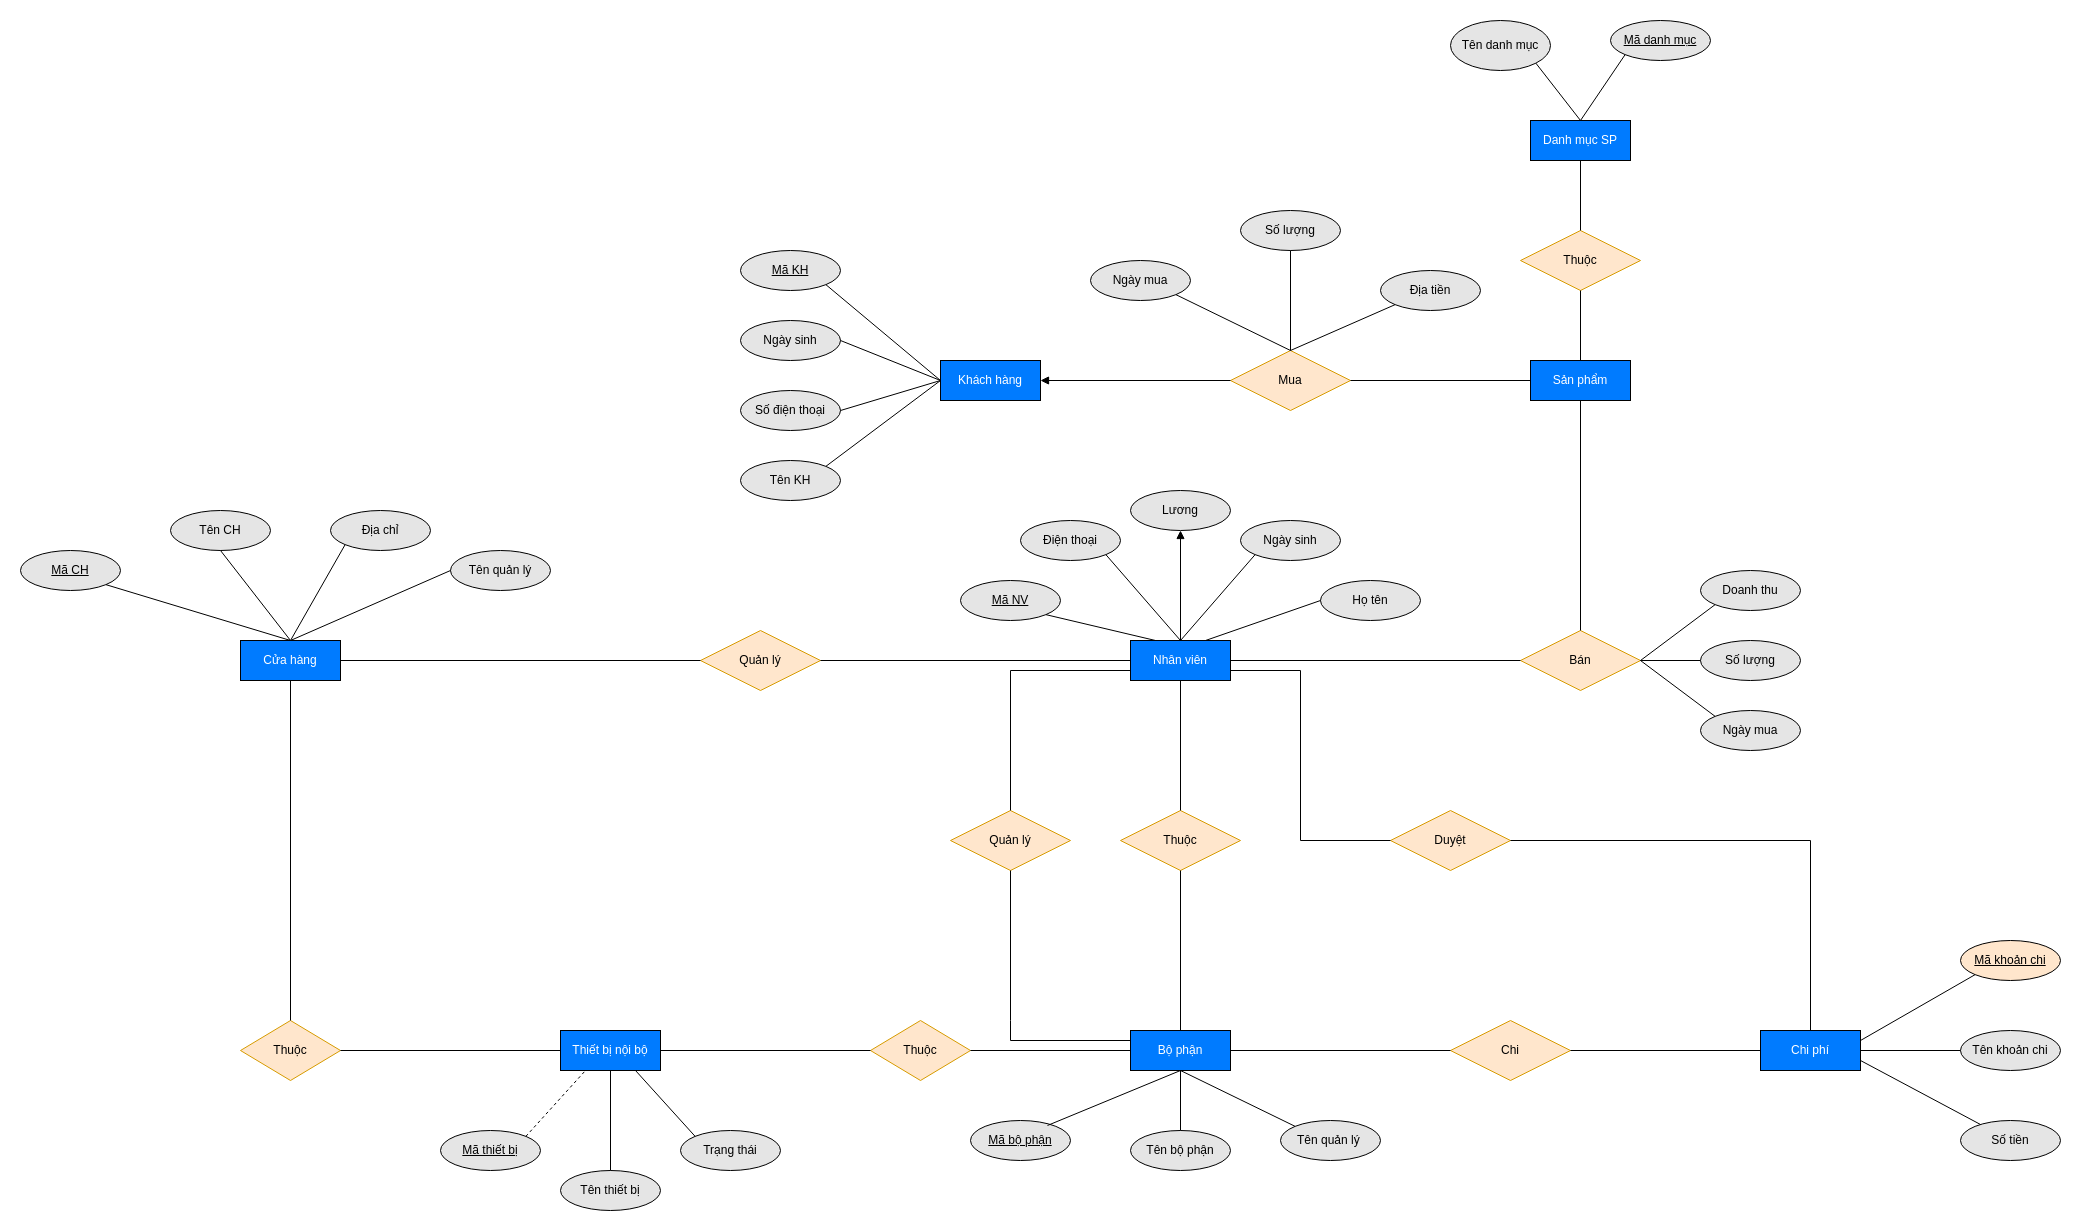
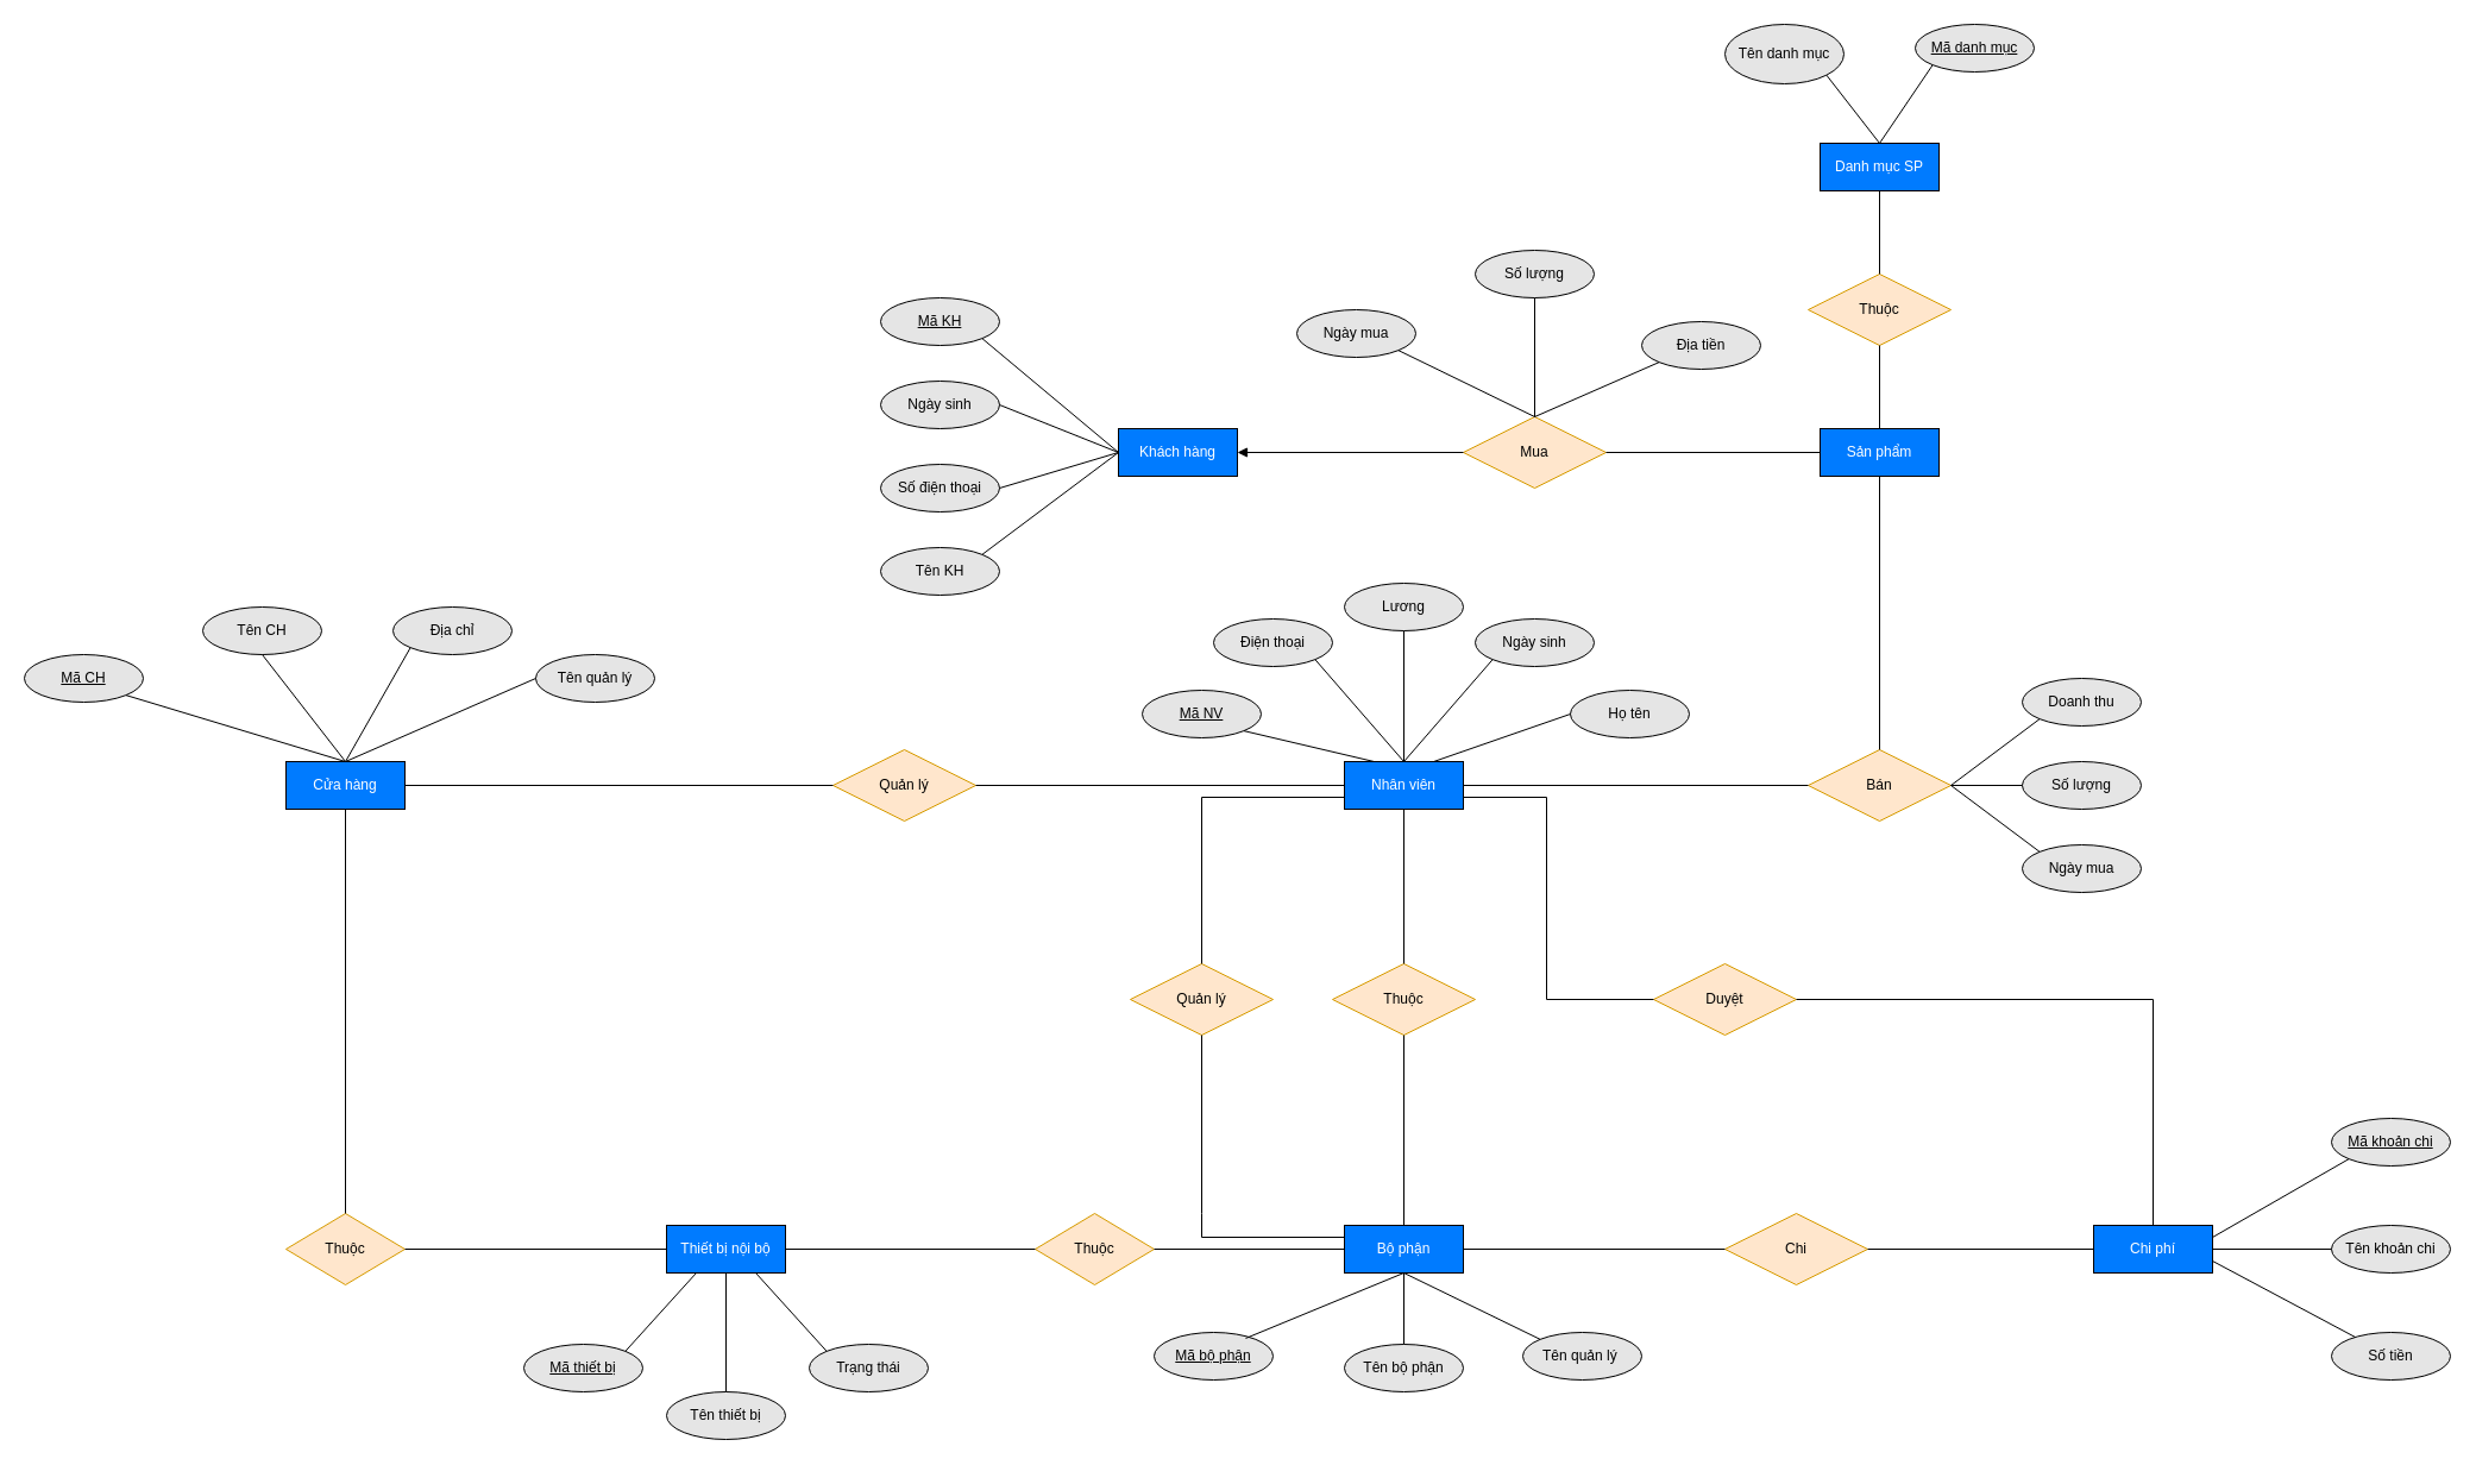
- <mxCell id="70" value="" style="endArrow=block;html=1;rounded=0;entryX=0.5;entryY=1;entryDx=0;entryDy=0;exitX=0.5;exitY=0;exitDx=0;exitDy=0;" edge="1" parent="1" source="19" target="38"><mxGeometry width="50" height="50" relative="1" as="geometry"><mxPoint x="1180" y="630" as="sourcePoint" /><mxPoint x="1145.146" y="554.226" as="targetPoint" /></mxGeometry></mxCell>
+ <mxCell id="70" value="" style="endArrow=none;html=1;rounded=0;entryX=0.5;entryY=1;entryDx=0;entryDy=0;exitX=0.5;exitY=0;exitDx=0;exitDy=0;" edge="1" parent="1" source="19" target="38"><mxGeometry width="50" height="50" relative="1" as="geometry"><mxPoint x="1180" y="630" as="sourcePoint" /><mxPoint x="1145.146" y="554.226" as="targetPoint" /></mxGeometry></mxCell>
- <mxCell id="16" value="Mã khoản chi" style="ellipse;whiteSpace=wrap;html=1;align=center;fontStyle=4;labelBackgroundColor=#;fontColor=#000000;strokeColor=#000000;fillColor=#ffe6cc;" parent="1" vertex="1"><mxGeometry x="1960" y="940" width="100" height="40" as="geometry" /></mxCell>
+ <mxCell id="16" value="Mã khoản chi" style="ellipse;whiteSpace=wrap;html=1;align=center;fontStyle=4;labelBackgroundColor=#;fontColor=#000000;strokeColor=#000000;fillColor=#e5e5e5;" parent="1" vertex="1"><mxGeometry x="1960" y="940" width="100" height="40" as="geometry" /></mxCell>
- <mxCell id="50" value="" style="endArrow=none;html=1;rounded=0;entryX=0.25;entryY=1;entryDx=0;entryDy=0;exitX=1;exitY=0;exitDx=0;exitDy=0;dashed=1;" edge="1" parent="1" source="11" target="8"><mxGeometry width="50" height="50" relative="1" as="geometry"><mxPoint x="720" y="1340" as="sourcePoint" /><mxPoint x="770" y="1290" as="targetPoint" /></mxGeometry></mxCell>
+ <mxCell id="50" value="" style="endArrow=none;html=1;rounded=0;entryX=0.25;entryY=1;entryDx=0;entryDy=0;exitX=1;exitY=0;exitDx=0;exitDy=0;" edge="1" parent="1" source="11" target="8"><mxGeometry width="50" height="50" relative="1" as="geometry"><mxPoint x="720" y="1340" as="sourcePoint" /><mxPoint x="770" y="1290" as="targetPoint" /></mxGeometry></mxCell>
